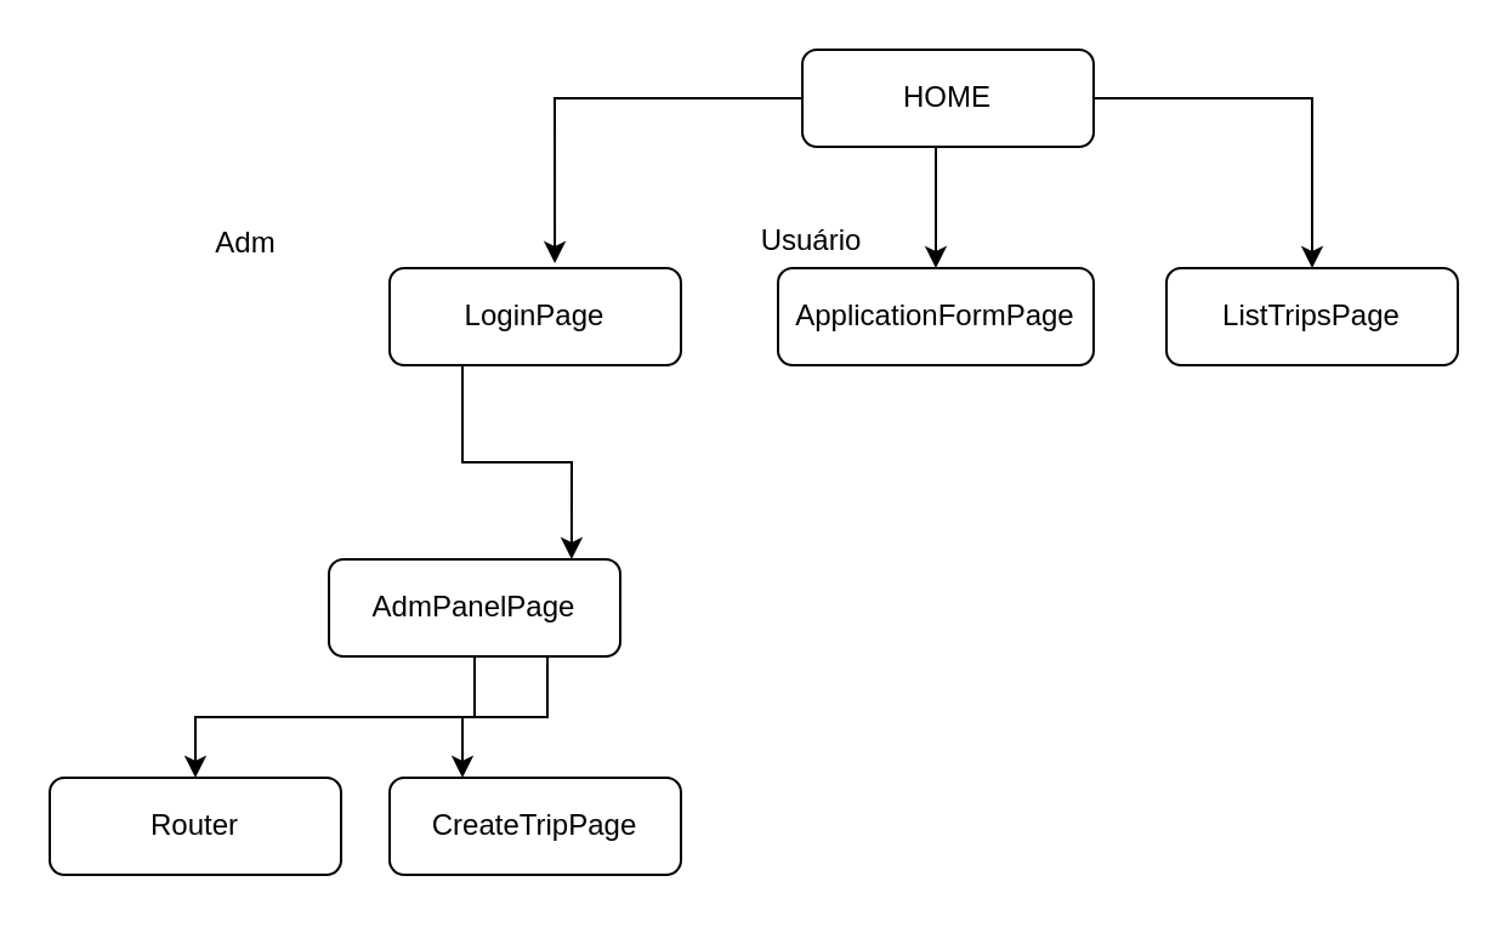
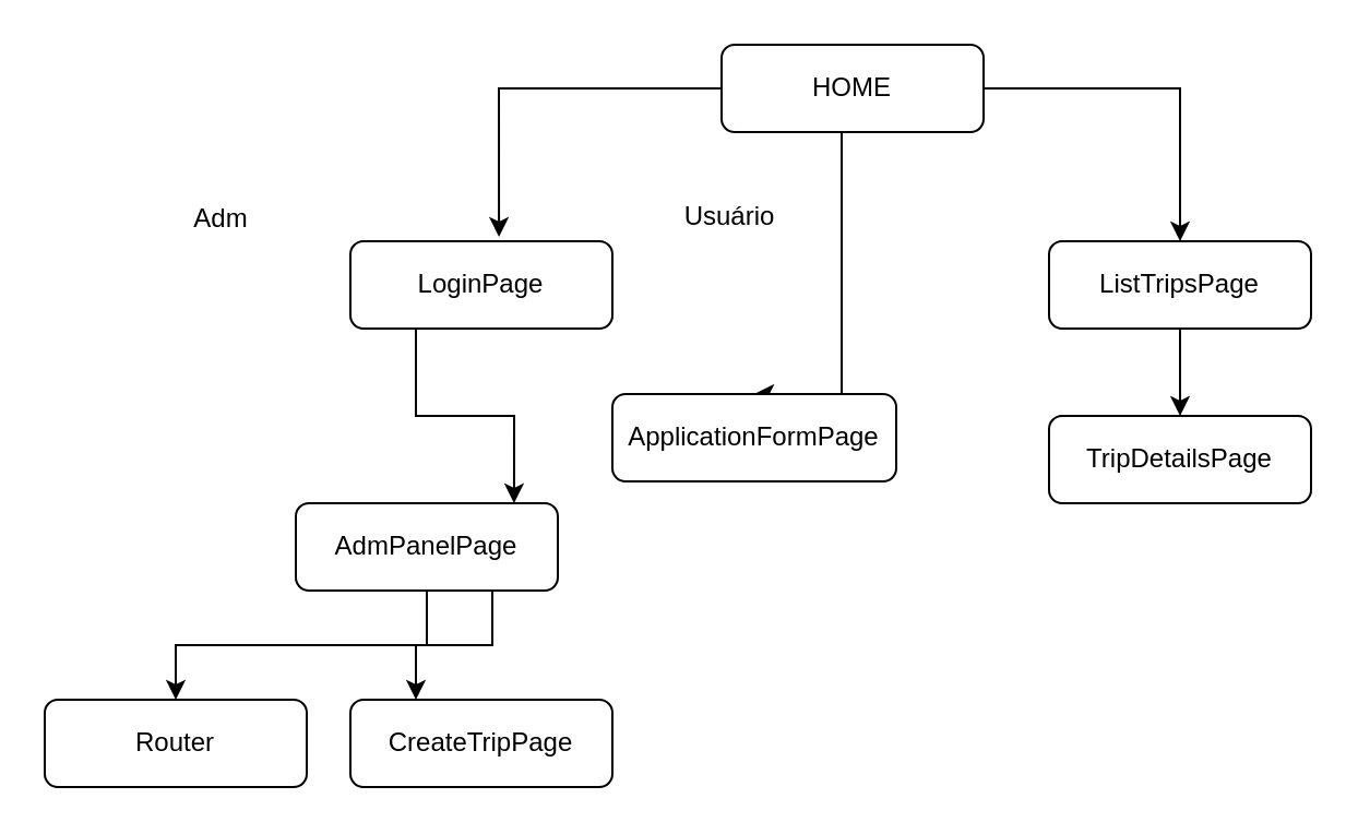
- <mxCell id="9" value="ApplicationFormPage" style="rounded=1;whiteSpace=wrap;html=1;fontSize=12;glass=0;strokeWidth=1;shadow=0;" parent="1" vertex="1"><mxGeometry x="320" y="110" width="130" height="40" as="geometry" /></mxCell>
+ <mxCell id="9" value="ApplicationFormPage" style="rounded=1;whiteSpace=wrap;html=1;fontSize=12;glass=0;strokeWidth=1;shadow=0;" parent="1" vertex="1"><mxGeometry x="280" y="180" width="130" height="40" as="geometry" /></mxCell>
+ <mxCell id="10" style="edgeStyle=orthogonalEdgeStyle;rounded=0;orthogonalLoop=1;jettySize=auto;html=1;" parent="1" source="11" target="15" edge="1"><mxGeometry relative="1" as="geometry" /></mxCell>
+ <mxCell id="15" value="&#10;&#10;TripDetailsPage&#10;&#10;" style="rounded=1;whiteSpace=wrap;html=1;" parent="1" vertex="1"><mxGeometry x="480" y="190" width="120" height="40" as="geometry" /></mxCell>
